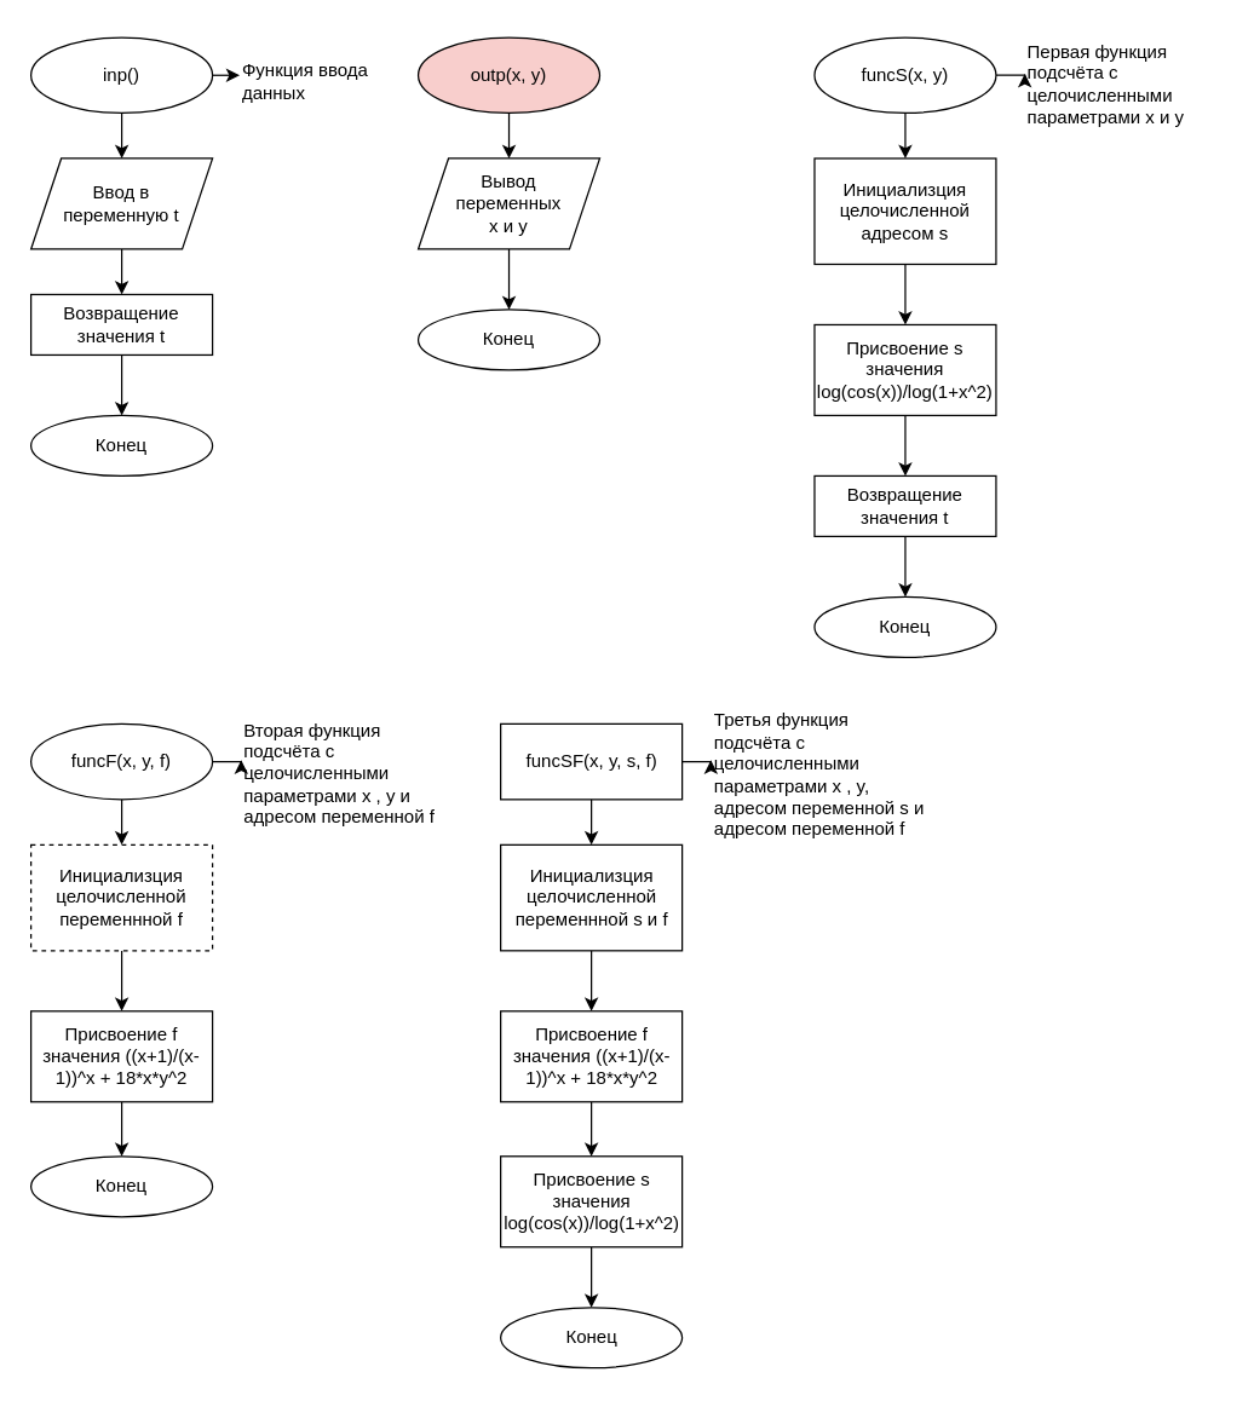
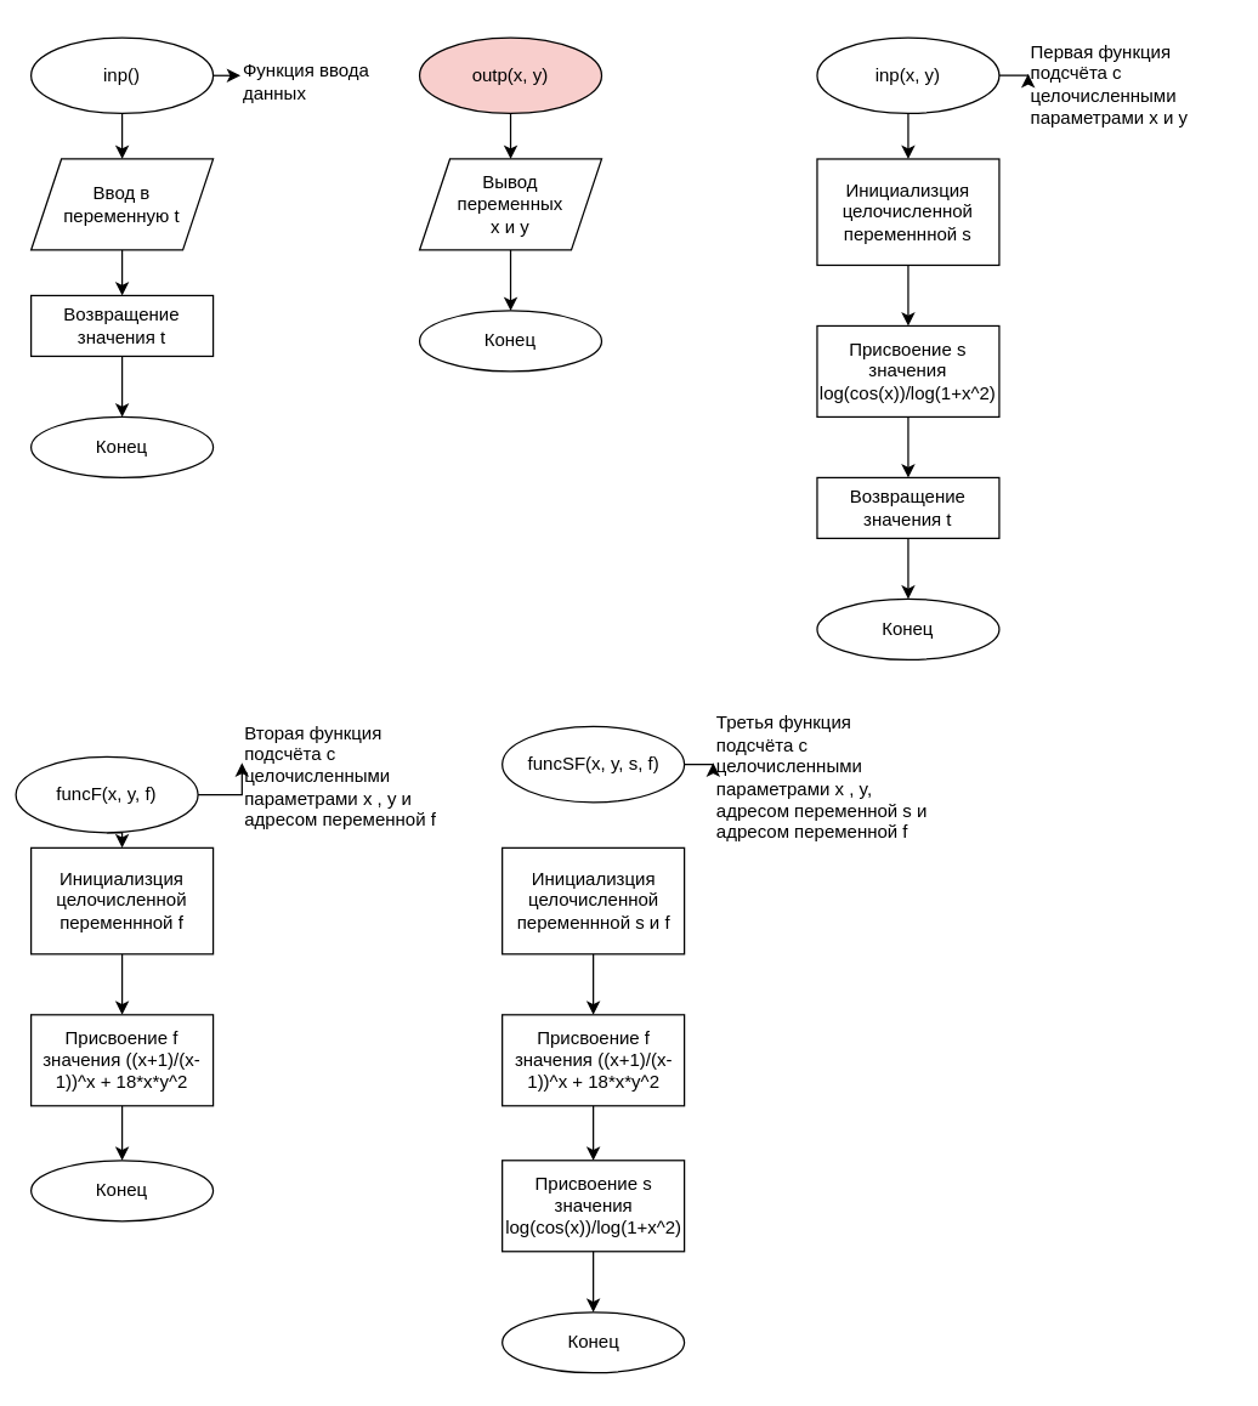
- <mxCell id="17" value="funcS(x, y)" style="ellipse;whiteSpace=wrap;html=1;" vertex="1" parent="1"><mxGeometry x="538" y="24" width="120" height="50" as="geometry" /></mxCell>
+ <mxCell id="17" value="inp(x, y)" style="ellipse;whiteSpace=wrap;html=1;" vertex="1" parent="1"><mxGeometry x="538" y="24" width="120" height="50" as="geometry" /></mxCell>
- <mxCell id="20" value="Инициализция целочисленной&lt;br&gt;адресом s" style="rounded=0;whiteSpace=wrap;html=1;" vertex="1" parent="1"><mxGeometry x="538" y="104" width="120" height="70" as="geometry" /></mxCell>
+ <mxCell id="20" value="Инициализция целочисленной&lt;br&gt;переменнной s" style="rounded=0;whiteSpace=wrap;html=1;" vertex="1" parent="1"><mxGeometry x="538" y="104" width="120" height="70" as="geometry" /></mxCell>
- <mxCell id="28" value="funcF(x, y, f)" style="ellipse;whiteSpace=wrap;html=1;" vertex="1" parent="1"><mxGeometry x="20" y="478" width="120" height="50" as="geometry" /></mxCell>
+ <mxCell id="28" value="funcF(x, y, f)" style="ellipse;whiteSpace=wrap;html=1;" vertex="1" parent="1"><mxGeometry x="10" y="498" width="120" height="50" as="geometry" /></mxCell>
- <mxCell id="37" value="funcSF(x, y, s, f)" style="whiteSpace=wrap;html=1;rounded=0;" vertex="1" parent="1"><mxGeometry x="330.5" y="478" width="120" height="50" as="geometry" /></mxCell>
+ <mxCell id="37" value="funcSF(x, y, s, f)" style="ellipse;whiteSpace=wrap;html=1;" vertex="1" parent="1"><mxGeometry x="330.5" y="478" width="120" height="50" as="geometry" /></mxCell>
- <mxCell id="36" style="edgeStyle=orthogonalEdgeStyle;rounded=0;orthogonalLoop=1;jettySize=auto;html=1;exitX=0.5;exitY=1;exitDx=0;exitDy=0;entryX=0.5;entryY=0;entryDx=0;entryDy=0;" edge="1" parent="1" source="37" target="40"><mxGeometry relative="1" as="geometry" /></mxCell>
- <mxCell id="31" value="Инициализция целочисленной&lt;br&gt;переменнной f" style="rounded=0;whiteSpace=wrap;html=1;dashed=1;" vertex="1" parent="1"><mxGeometry x="20" y="558" width="120" height="70" as="geometry" /></mxCell>
+ <mxCell id="31" value="Инициализция целочисленной&lt;br&gt;переменнной f" style="rounded=0;whiteSpace=wrap;html=1;" vertex="1" parent="1"><mxGeometry x="20" y="558" width="120" height="70" as="geometry" /></mxCell>
